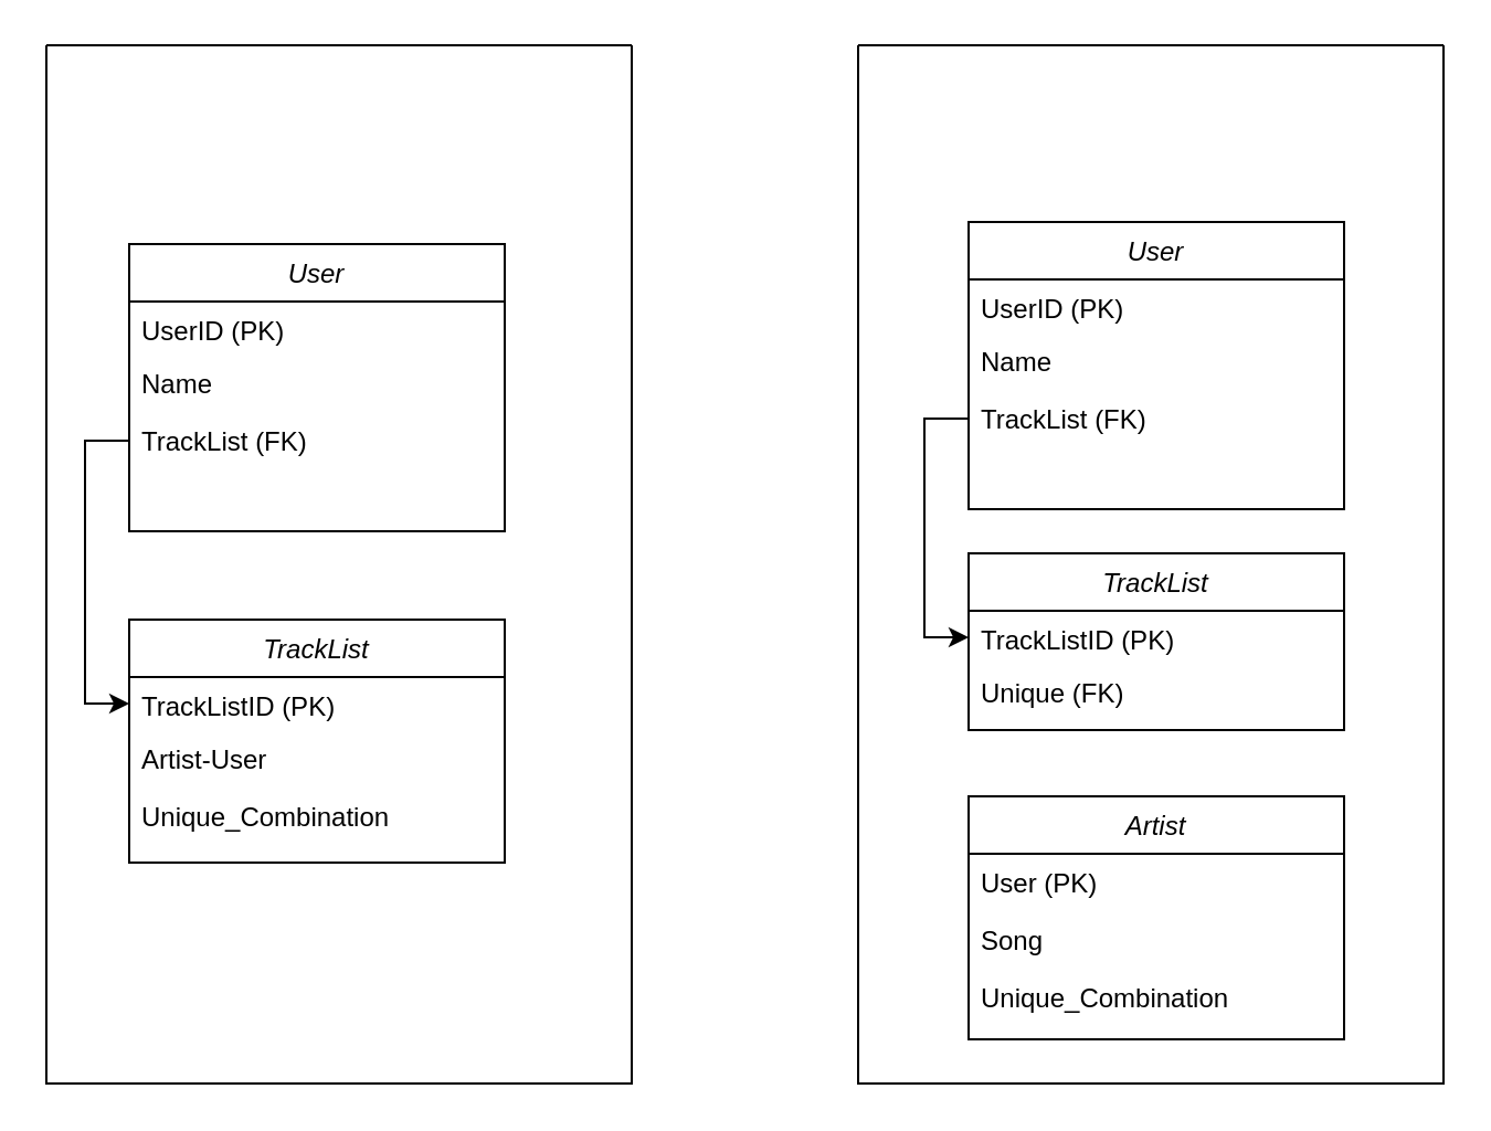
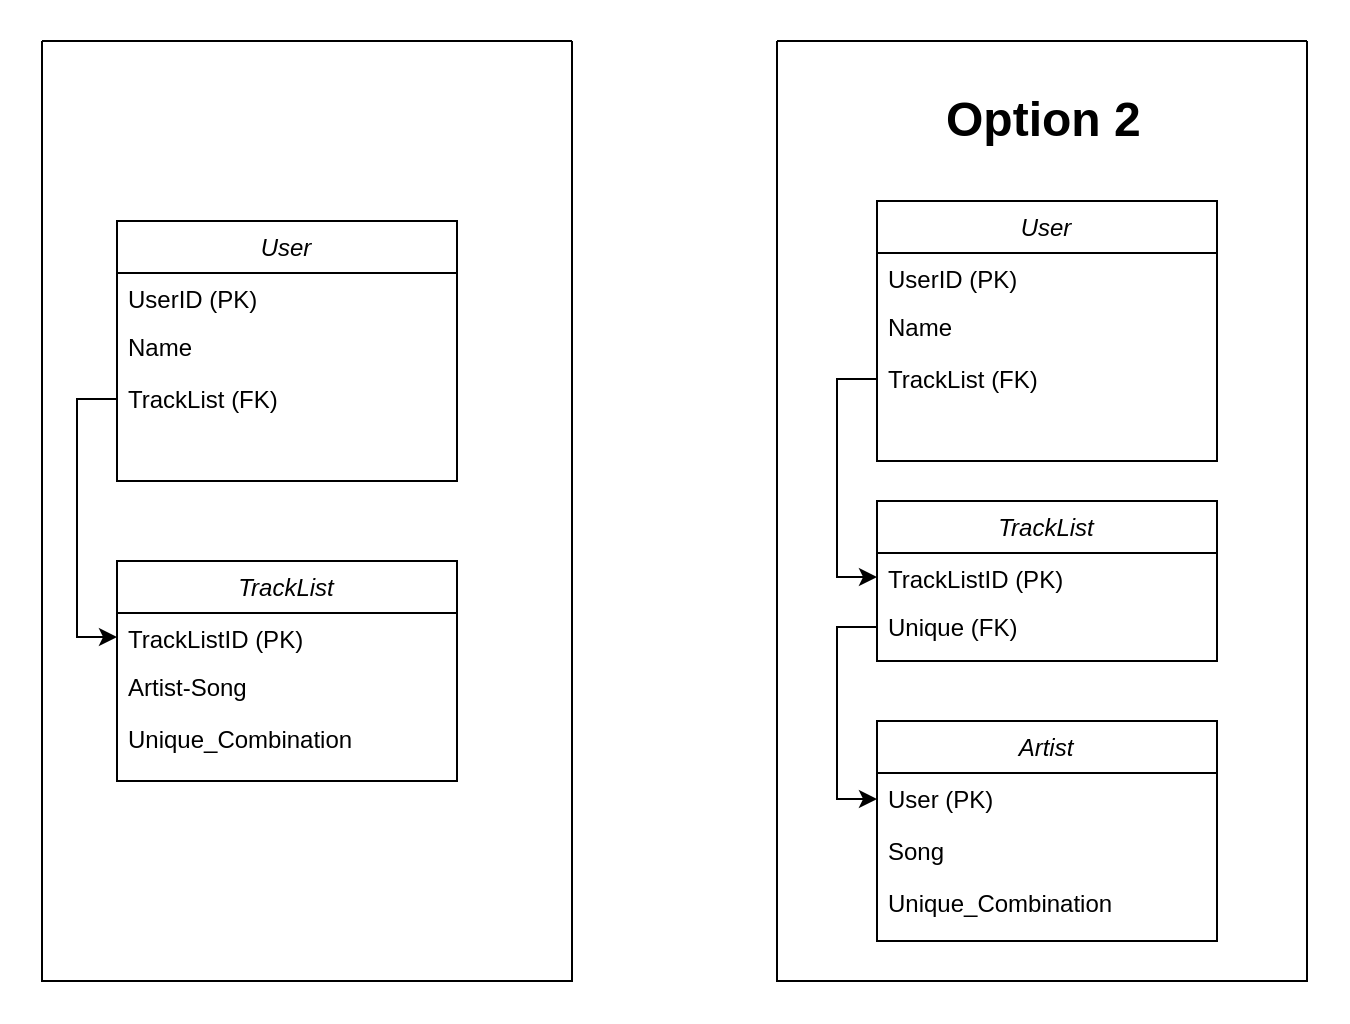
+ <mxCell id="25" value="&lt;h1&gt;Option 2&lt;/h1&gt;" style="text;html=1;strokeColor=none;fillColor=none;spacing=5;spacingTop=-20;whiteSpace=wrap;overflow=hidden;rounded=0;" vertex="1" parent="24"><mxGeometry x="80" y="20" width="110" height="40" as="geometry" /></mxCell>
- <mxCell id="8" value="Artist-User" style="text;align=left;verticalAlign=top;spacingLeft=4;spacingRight=4;overflow=hidden;rotatable=0;points=[[0,0.5],[1,0.5]];portConstraint=eastwest;" vertex="1" parent="6"><mxGeometry y="50" width="170" height="26" as="geometry" /></mxCell>
+ <mxCell id="8" value="Artist-Song" style="text;align=left;verticalAlign=top;spacingLeft=4;spacingRight=4;overflow=hidden;rotatable=0;points=[[0,0.5],[1,0.5]];portConstraint=eastwest;" vertex="1" parent="6"><mxGeometry y="50" width="170" height="26" as="geometry" /></mxCell>
+ <mxCell id="23" style="edgeStyle=orthogonalEdgeStyle;rounded=0;orthogonalLoop=1;jettySize=auto;html=1;exitX=0;exitY=0.5;exitDx=0;exitDy=0;entryX=0;entryY=0.5;entryDx=0;entryDy=0;" edge="1" parent="1" source="17" target="20"><mxGeometry relative="1" as="geometry" /></mxCell>
